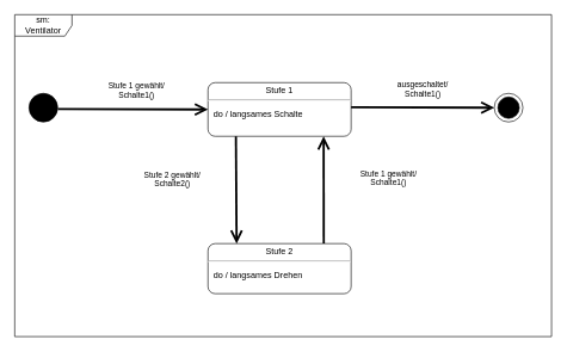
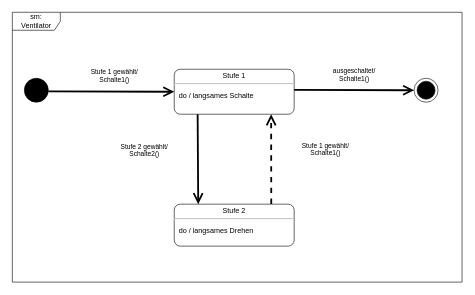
- <mxCell id="10" value="Stufe 1 gewählt/&lt;br&gt;Schalte1()" style="edgeStyle=none;html=1;endArrow=open;endSize=12;strokeWidth=3;verticalAlign=bottom;exitX=0.809;exitY=-0.006;exitDx=0;exitDy=0;exitPerimeter=0;entryX=0.808;entryY=1.002;entryDx=0;entryDy=0;entryPerimeter=0;" edge="1" parent="1" source="6" target="5"><mxGeometry y="-90" width="160" relative="1" as="geometry"><mxPoint x="650" y="370" as="sourcePoint" /><mxPoint x="450" y="180" as="targetPoint" /><mxPoint as="offset" /></mxGeometry></mxCell>
+ <mxCell id="10" value="Stufe 1 gewählt/&lt;br&gt;Schalte1()" style="edgeStyle=none;html=1;endArrow=open;endSize=12;strokeWidth=3;verticalAlign=bottom;exitX=0.809;exitY=-0.006;exitDx=0;exitDy=0;exitPerimeter=0;entryX=0.808;entryY=1.002;entryDx=0;entryDy=0;entryPerimeter=0;dashed=1;" edge="1" parent="1" source="6" target="5"><mxGeometry y="-90" width="160" relative="1" as="geometry"><mxPoint x="650" y="370" as="sourcePoint" /><mxPoint x="450" y="180" as="targetPoint" /><mxPoint as="offset" /></mxGeometry></mxCell>
